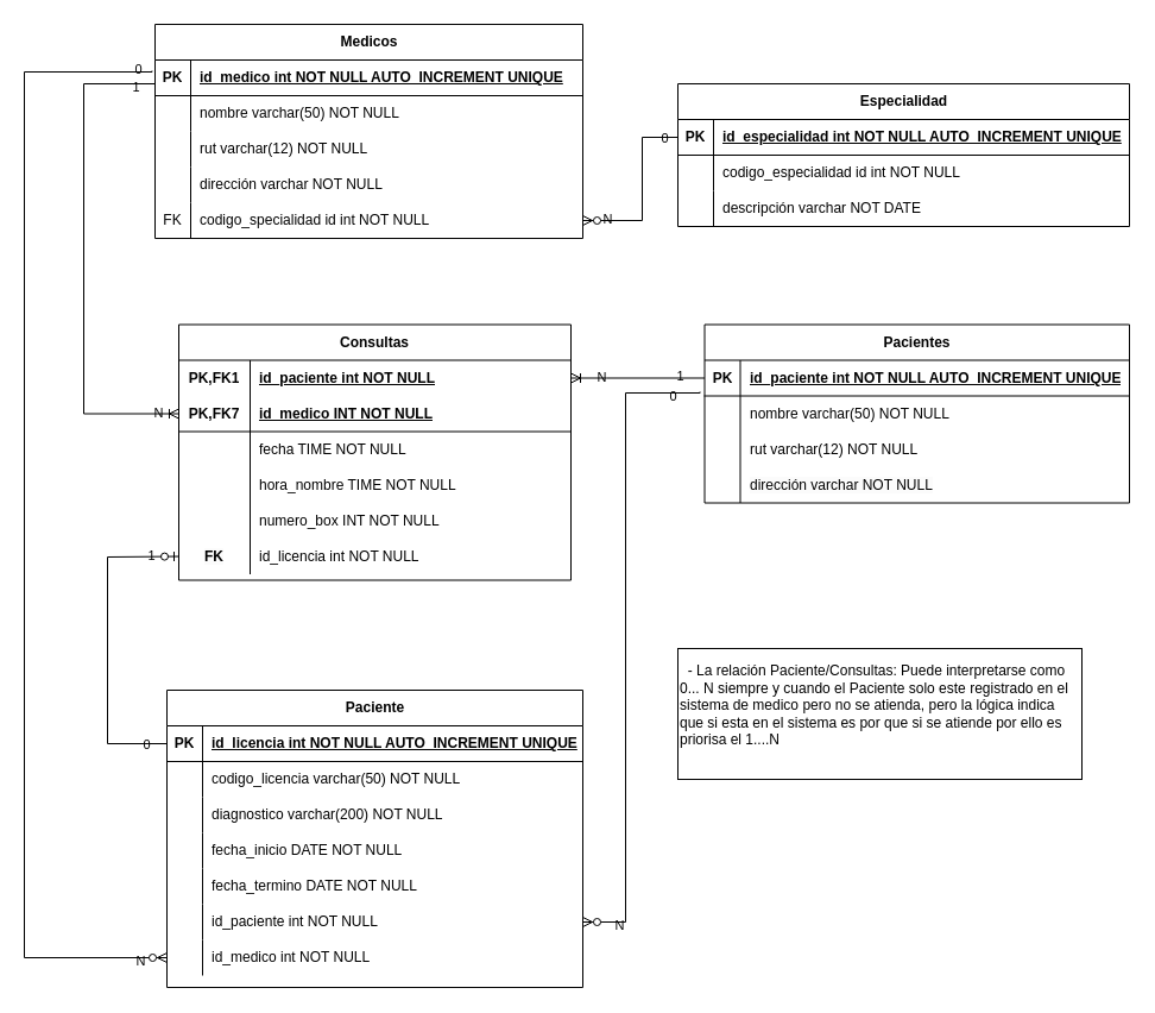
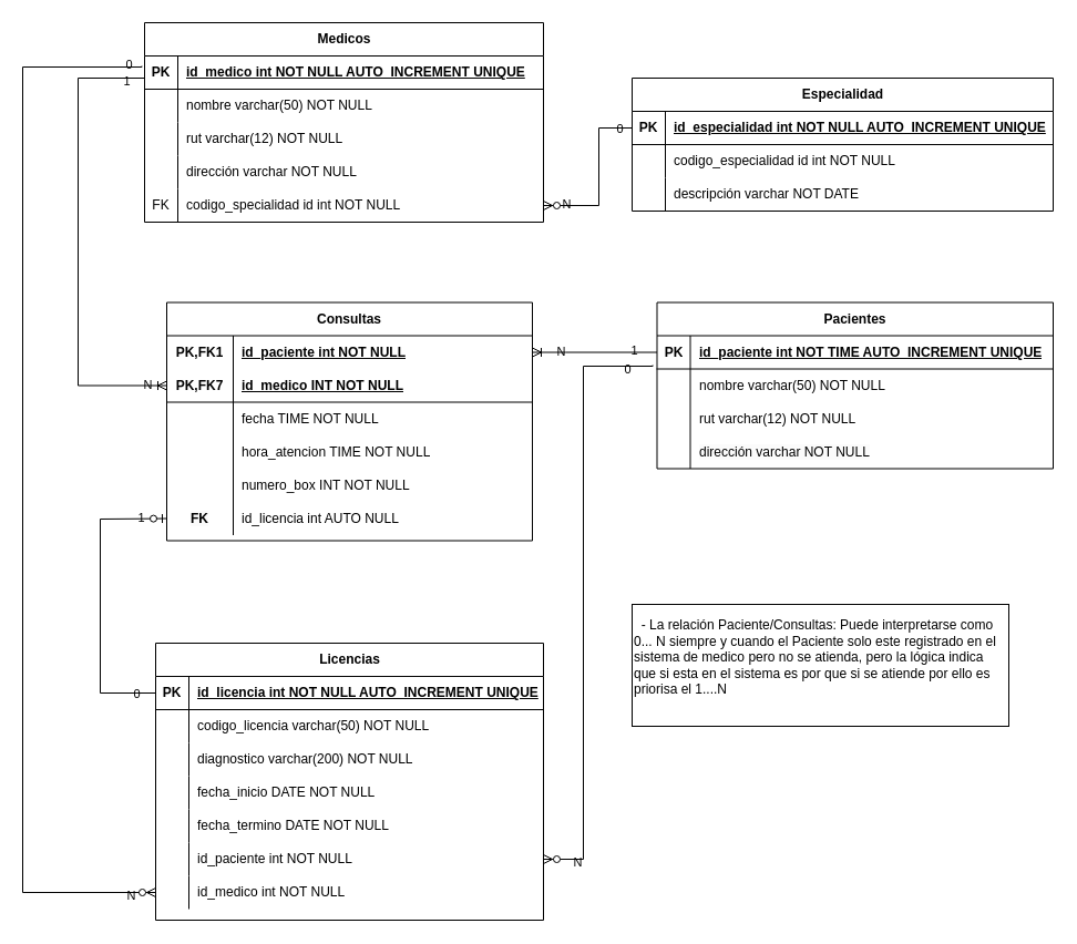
- <mxCell id="5" value="id_paciente int NOT NULL AUTO_INCREMENT UNIQUE" style="shape=partialRectangle;connectable=0;fillColor=none;top=0;left=0;bottom=0;right=0;align=left;spacingLeft=6;fontStyle=5;overflow=hidden;whiteSpace=wrap;html=1;labelBackgroundColor=none;" parent="3" vertex="1"><mxGeometry x="30" width="327.5" height="30" as="geometry"><mxRectangle width="327.5" height="30" as="alternateBounds" /></mxGeometry></mxCell>
+ <mxCell id="5" value="id_paciente int NOT TIME AUTO_INCREMENT UNIQUE" style="shape=partialRectangle;connectable=0;fillColor=none;top=0;left=0;bottom=0;right=0;align=left;spacingLeft=6;fontStyle=5;overflow=hidden;whiteSpace=wrap;html=1;labelBackgroundColor=none;" parent="3" vertex="1"><mxGeometry x="30" width="327.5" height="30" as="geometry"><mxRectangle width="327.5" height="30" as="alternateBounds" /></mxGeometry></mxCell>
- <mxCell id="81" value="hora_nombre TIME NOT NULL" style="shape=partialRectangle;connectable=0;fillColor=none;top=0;left=0;bottom=0;right=0;align=left;spacingLeft=6;overflow=hidden;html=1;whiteSpace=wrap;labelBackgroundColor=none;" parent="79" vertex="1"><mxGeometry x="60" width="270" height="30" as="geometry"><mxRectangle width="270" height="30" as="alternateBounds" /></mxGeometry></mxCell>
+ <mxCell id="81" value="hora_atencion TIME NOT NULL" style="shape=partialRectangle;connectable=0;fillColor=none;top=0;left=0;bottom=0;right=0;align=left;spacingLeft=6;overflow=hidden;html=1;whiteSpace=wrap;labelBackgroundColor=none;" parent="79" vertex="1"><mxGeometry x="60" width="270" height="30" as="geometry"><mxRectangle width="270" height="30" as="alternateBounds" /></mxGeometry></mxCell>
- <mxCell id="87" value="id_licencia int NOT NULL" style="shape=partialRectangle;connectable=0;fillColor=none;top=0;left=0;bottom=0;right=0;align=left;spacingLeft=6;overflow=hidden;html=1;whiteSpace=wrap;labelBackgroundColor=none;" parent="85" vertex="1"><mxGeometry x="60" width="270" height="30" as="geometry"><mxRectangle width="270" height="30" as="alternateBounds" /></mxGeometry></mxCell>
+ <mxCell id="87" value="id_licencia int AUTO NULL" style="shape=partialRectangle;connectable=0;fillColor=none;top=0;left=0;bottom=0;right=0;align=left;spacingLeft=6;overflow=hidden;html=1;whiteSpace=wrap;labelBackgroundColor=none;" parent="85" vertex="1"><mxGeometry x="60" width="270" height="30" as="geometry"><mxRectangle width="270" height="30" as="alternateBounds" /></mxGeometry></mxCell>
- <mxCell id="47" value="Paciente" style="shape=table;startSize=30;container=1;collapsible=1;childLayout=tableLayout;fixedRows=1;rowLines=0;fontStyle=1;align=center;resizeLast=1;html=1;labelBackgroundColor=none;" parent="1" vertex="1"><mxGeometry x="140" y="580" width="350" height="250" as="geometry" /></mxCell>
+ <mxCell id="47" value="Licencias" style="shape=table;startSize=30;container=1;collapsible=1;childLayout=tableLayout;fixedRows=1;rowLines=0;fontStyle=1;align=center;resizeLast=1;html=1;labelBackgroundColor=none;" parent="1" vertex="1"><mxGeometry x="140" y="580" width="350" height="250" as="geometry" /></mxCell>
